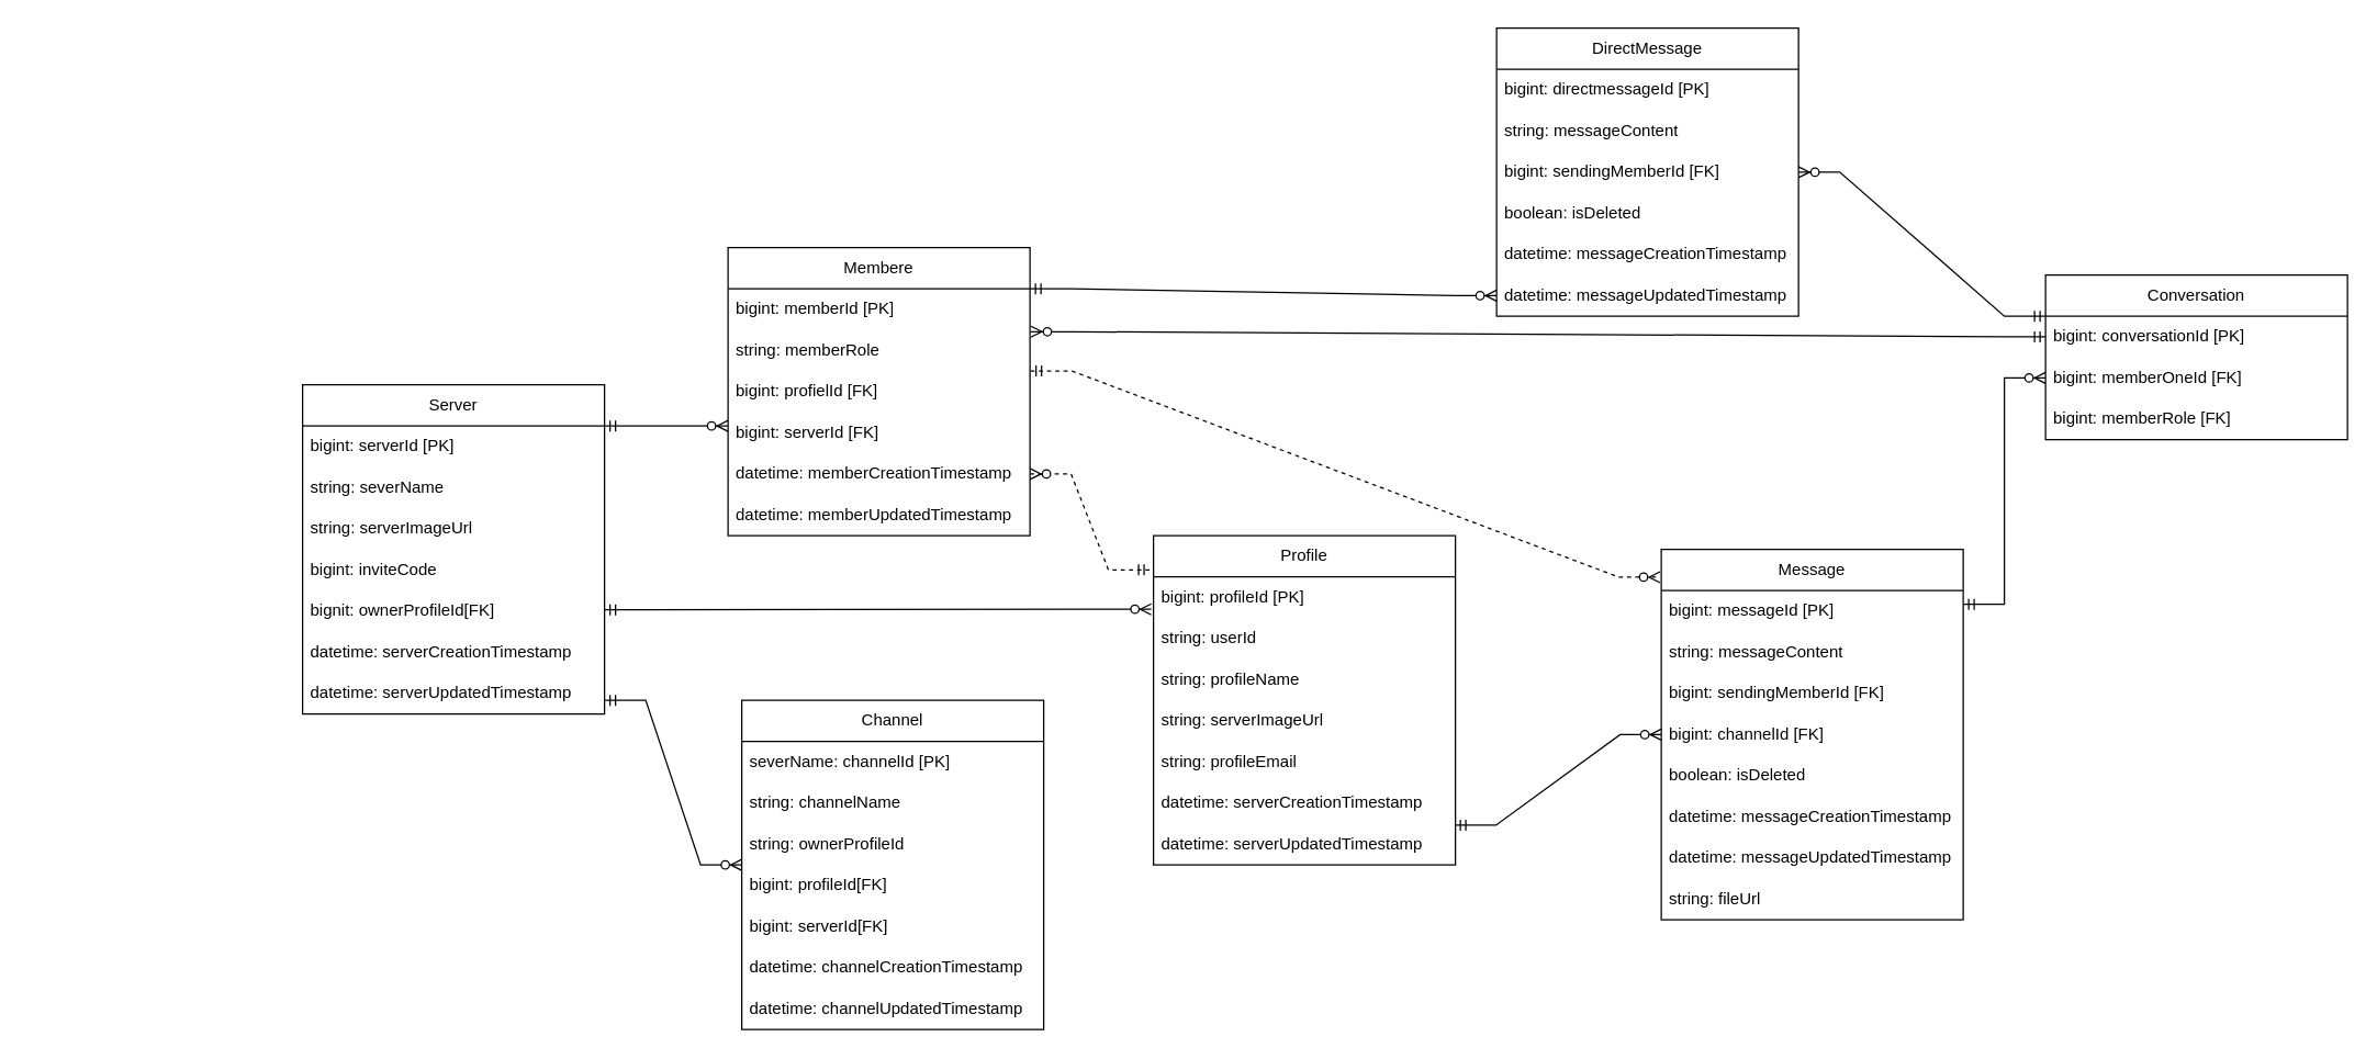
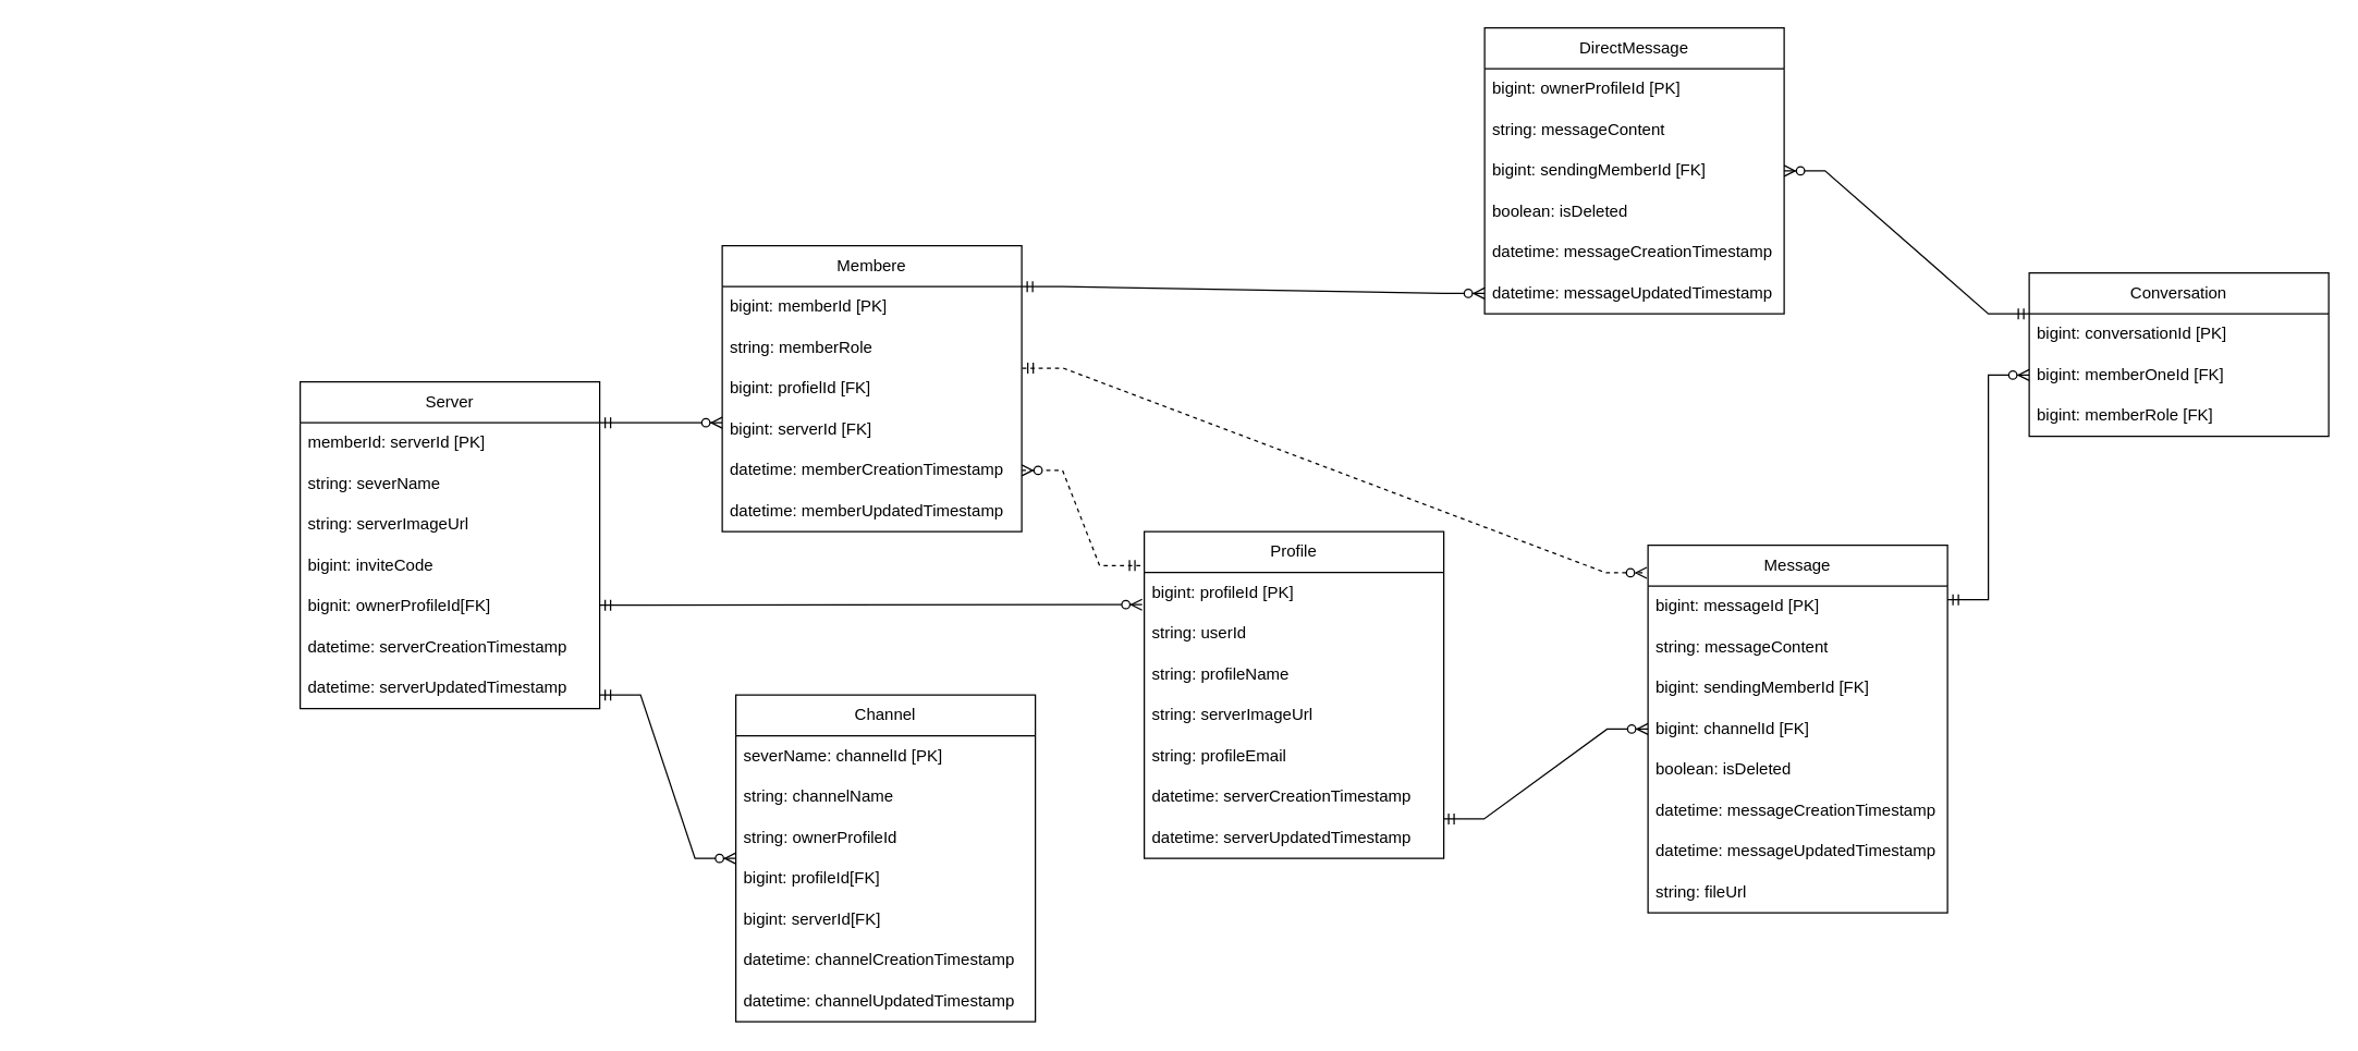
- <mxCell id="55" value="bigint: directmessageId [PK]" style="text;strokeColor=none;fillColor=none;align=left;verticalAlign=middle;spacingLeft=4;spacingRight=4;overflow=hidden;points=[[0,0.5],[1,0.5]];portConstraint=eastwest;rotatable=0;whiteSpace=wrap;html=1;" vertex="1" parent="54"><mxGeometry y="30" width="220" height="30" as="geometry" /></mxCell>
+ <mxCell id="55" value="bigint: ownerProfileId [PK]" style="text;strokeColor=none;fillColor=none;align=left;verticalAlign=middle;spacingLeft=4;spacingRight=4;overflow=hidden;points=[[0,0.5],[1,0.5]];portConstraint=eastwest;rotatable=0;whiteSpace=wrap;html=1;" vertex="1" parent="54"><mxGeometry y="30" width="220" height="30" as="geometry" /></mxCell>
- <mxCell id="53" value="" style="edgeStyle=entityRelationEdgeStyle;fontSize=12;html=1;endArrow=ERzeroToMany;startArrow=ERmandOne;rounded=0;exitX=0;exitY=0.5;exitDx=0;exitDy=0;entryX=1.003;entryY=0.044;entryDx=0;entryDy=0;entryPerimeter=0;" edge="1" parent="1" source="43" target="28"><mxGeometry width="100" height="100" relative="1" as="geometry"><mxPoint x="750" y="240" as="sourcePoint" /><mxPoint x="1320" y="330" as="targetPoint" /><Array as="points"><mxPoint x="750" y="325" /><mxPoint x="1110" y="310" /><mxPoint x="1300" y="310" /><mxPoint x="760" y="365" /></Array></mxGeometry></mxCell>
- <mxCell id="3" value="bigint: serverId [PK]" style="text;strokeColor=none;fillColor=none;align=left;verticalAlign=middle;spacingLeft=4;spacingRight=4;overflow=hidden;points=[[0,0.5],[1,0.5]];portConstraint=eastwest;rotatable=0;whiteSpace=wrap;html=1;" vertex="1" parent="2"><mxGeometry y="30" width="220" height="30" as="geometry" /></mxCell>
+ <mxCell id="3" value="memberId: serverId [PK]" style="text;strokeColor=none;fillColor=none;align=left;verticalAlign=middle;spacingLeft=4;spacingRight=4;overflow=hidden;points=[[0,0.5],[1,0.5]];portConstraint=eastwest;rotatable=0;whiteSpace=wrap;html=1;" vertex="1" parent="2"><mxGeometry y="30" width="220" height="30" as="geometry" /></mxCell>
